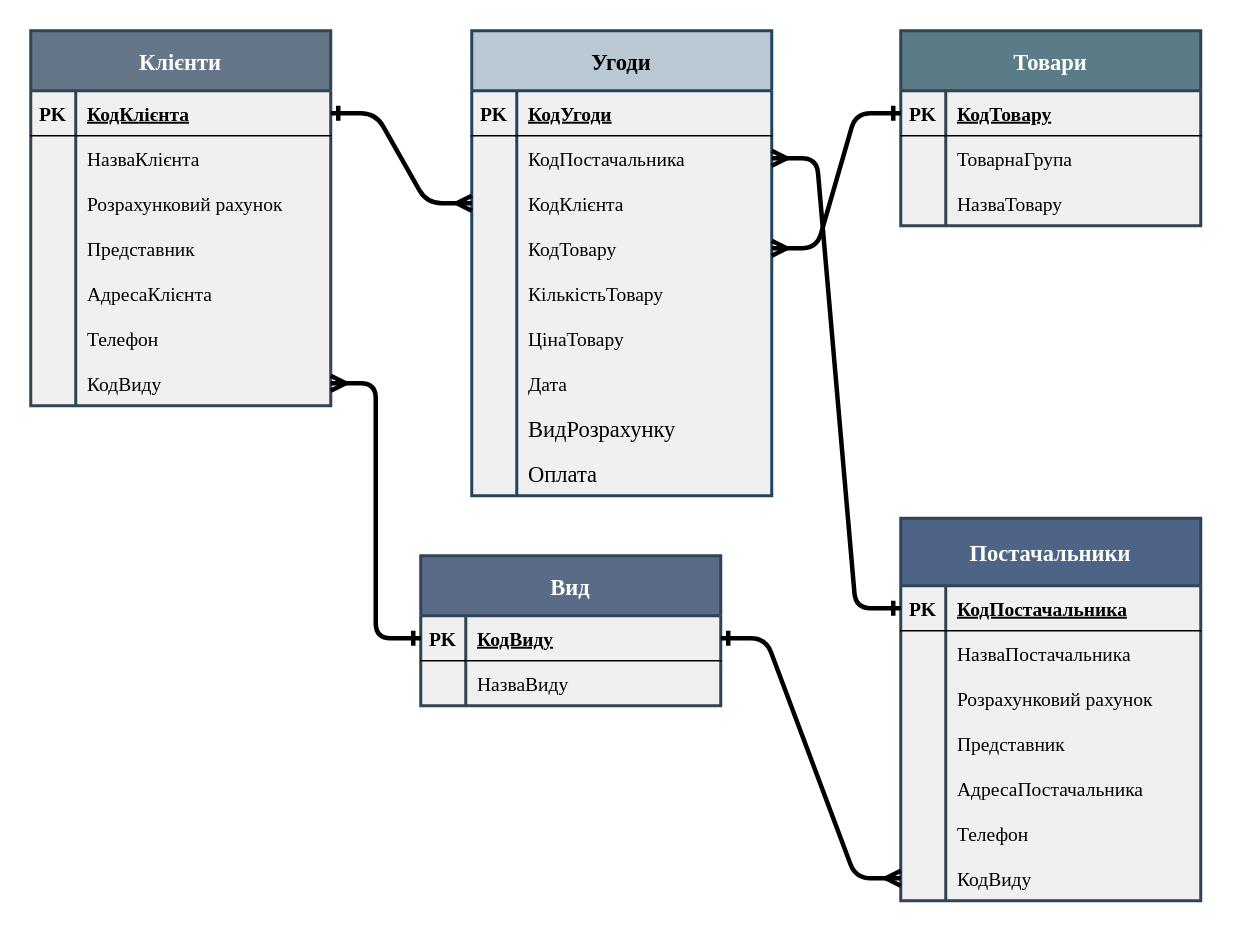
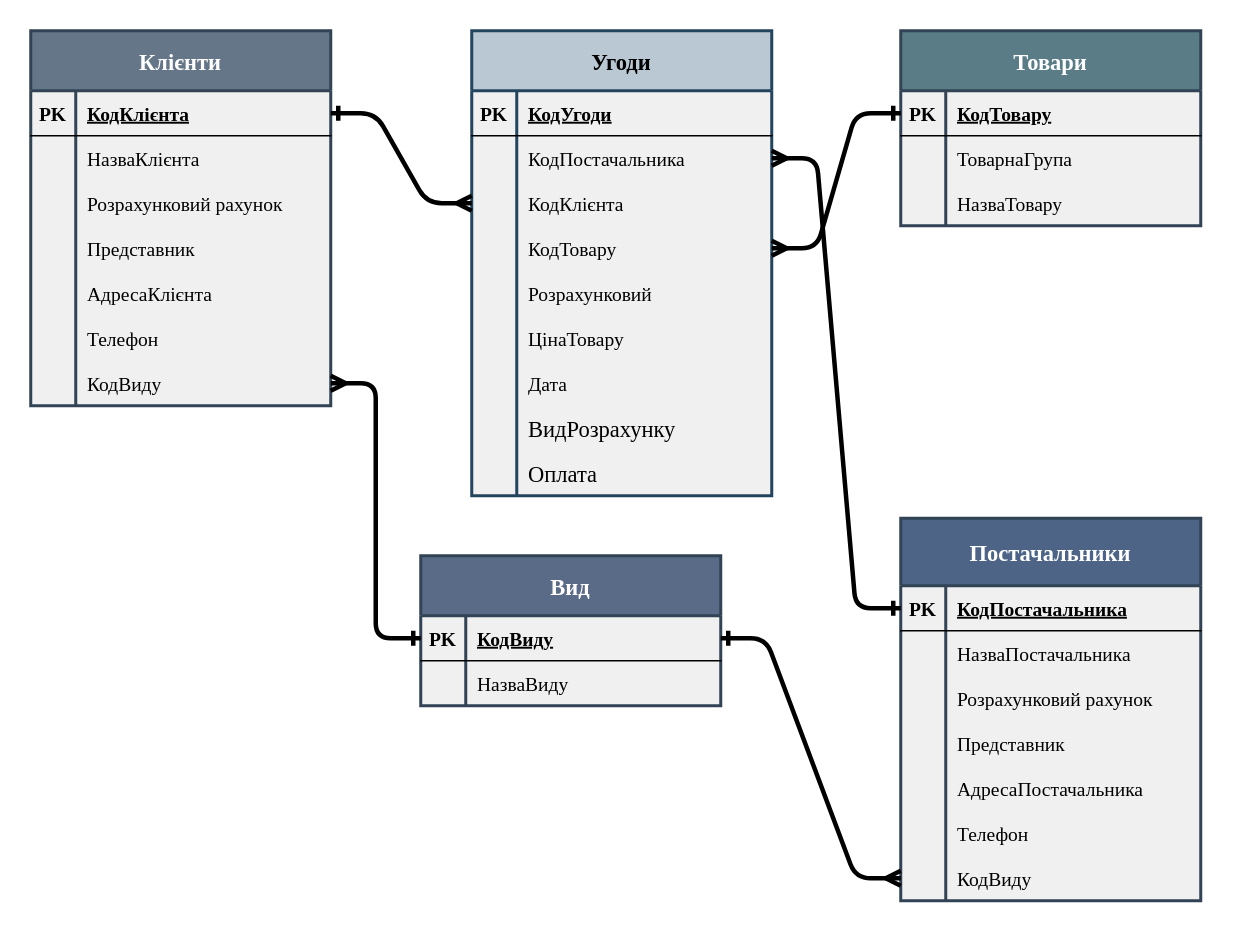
- <mxCell id="41" value="КількістьТовару" style="shape=partialRectangle;connectable=0;fillColor=none;top=0;left=0;bottom=0;right=0;align=left;spacingLeft=6;overflow=hidden;fontFamily=Verdana;fontSize=13;" vertex="1" parent="39"><mxGeometry x="30" width="170" height="30" as="geometry"><mxRectangle width="170" height="30" as="alternateBounds" /></mxGeometry></mxCell>
+ <mxCell id="41" value="Розрахунковий" style="shape=partialRectangle;connectable=0;fillColor=none;top=0;left=0;bottom=0;right=0;align=left;spacingLeft=6;overflow=hidden;fontFamily=Verdana;fontSize=13;" vertex="1" parent="39"><mxGeometry x="30" width="170" height="30" as="geometry"><mxRectangle width="170" height="30" as="alternateBounds" /></mxGeometry></mxCell>
